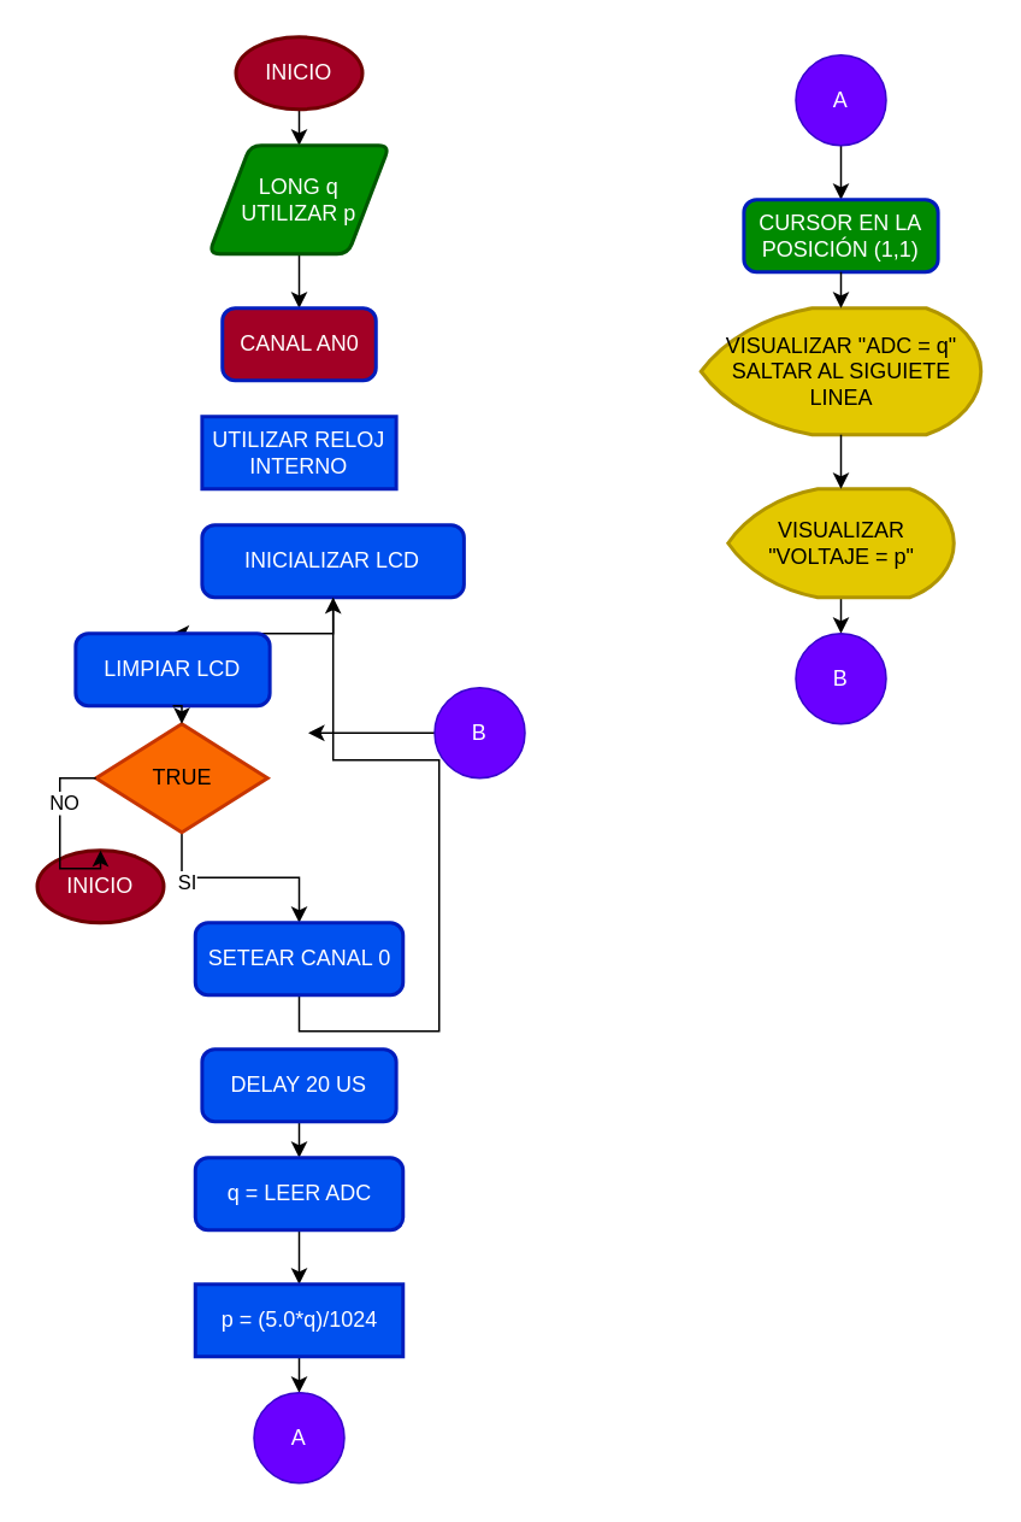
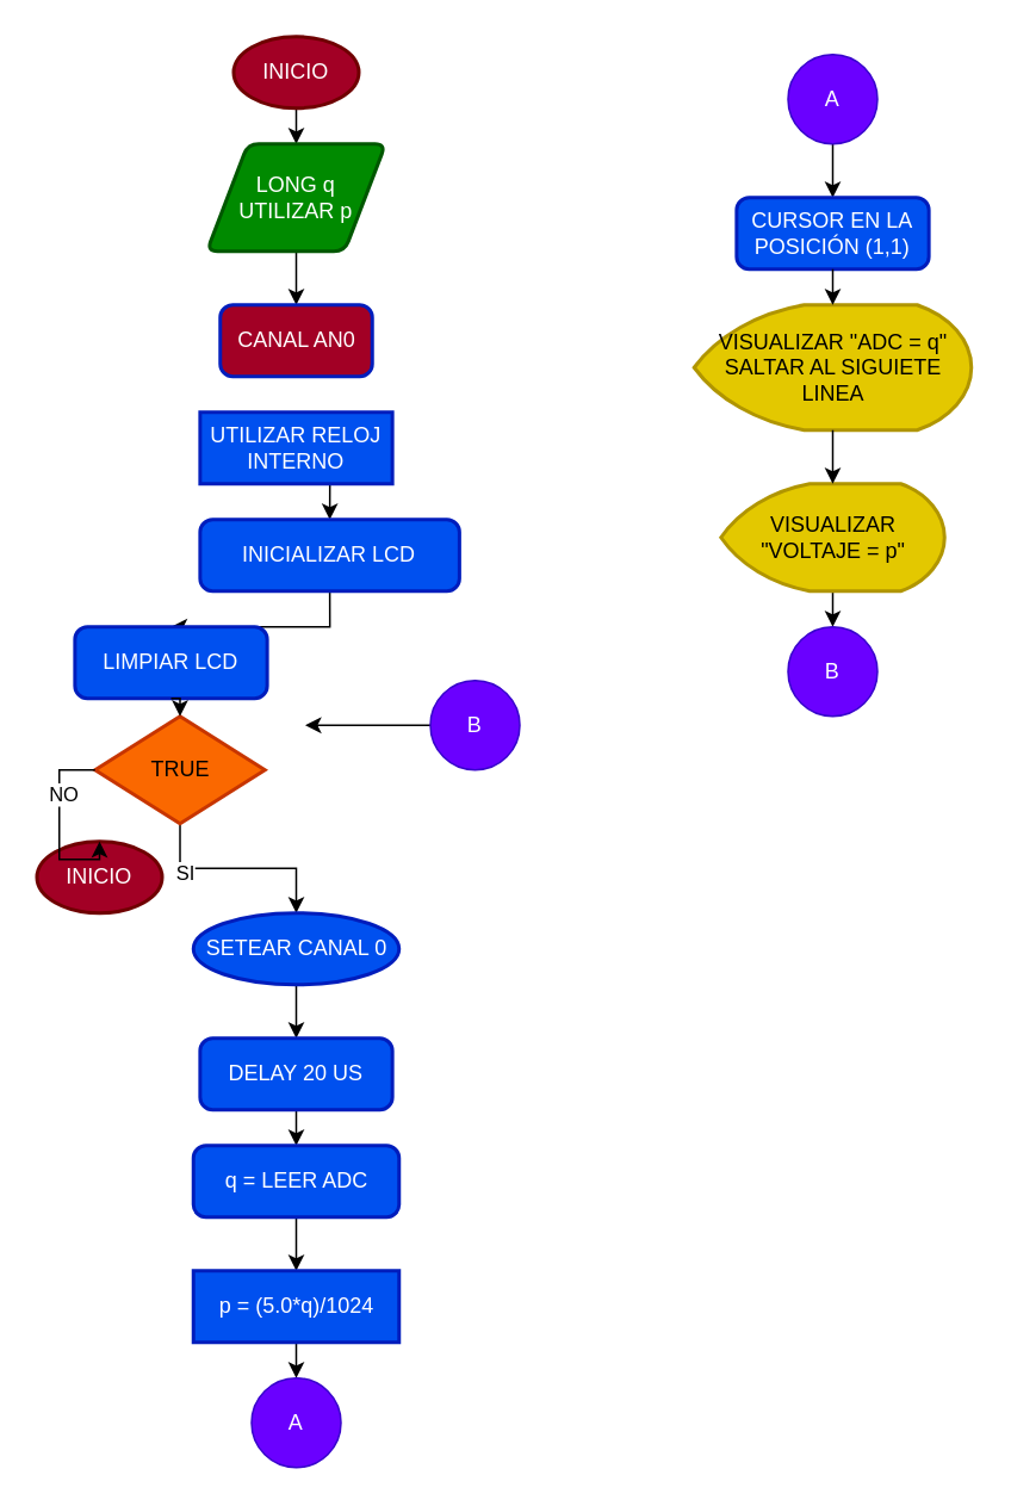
- <mxCell id="32" value="CURSOR EN LA POSICIÓN (1,1)" style="rounded=1;whiteSpace=wrap;html=1;absoluteArcSize=1;arcSize=14;strokeWidth=2;fillColor=#008a00;fontColor=#ffffff;strokeColor=#001DBC;" vertex="1" parent="1"><mxGeometry x="411.25" y="110" width="107.5" height="40" as="geometry" /></mxCell>
+ <mxCell id="32" value="CURSOR EN LA POSICIÓN (1,1)" style="rounded=1;whiteSpace=wrap;html=1;absoluteArcSize=1;arcSize=14;strokeWidth=2;fillColor=#0050ef;fontColor=#ffffff;strokeColor=#001DBC;" vertex="1" parent="1"><mxGeometry x="411.25" y="110" width="107.5" height="40" as="geometry" /></mxCell>
+ <mxCell id="7" style="edgeStyle=orthogonalEdgeStyle;rounded=0;orthogonalLoop=1;jettySize=auto;html=1;exitX=0.5;exitY=1;exitDx=0;exitDy=0;entryX=0.5;entryY=0;entryDx=0;entryDy=0;" edge="1" parent="1" source="8" target="10"><mxGeometry relative="1" as="geometry" /></mxCell>
- <mxCell id="16" style="edgeStyle=orthogonalEdgeStyle;rounded=0;orthogonalLoop=1;jettySize=auto;html=1;exitX=0.5;exitY=1;exitDx=0;exitDy=0;" edge="1" parent="1" source="17" target="10"><mxGeometry relative="1" as="geometry" /></mxCell>
+ <mxCell id="16" style="edgeStyle=orthogonalEdgeStyle;rounded=0;orthogonalLoop=1;jettySize=auto;html=1;exitX=0.5;exitY=1;exitDx=0;exitDy=0;entryX=0.5;entryY=0;entryDx=0;entryDy=0;" edge="1" parent="1" source="17" target="19"><mxGeometry relative="1" as="geometry" /></mxCell>
- <mxCell id="17" value="SETEAR CANAL 0" style="rounded=1;whiteSpace=wrap;html=1;absoluteArcSize=1;arcSize=14;strokeWidth=2;fillColor=#0050ef;fontColor=#ffffff;strokeColor=#001DBC;" vertex="1" parent="1"><mxGeometry x="107.5" y="510" width="115" height="40" as="geometry" /></mxCell>
+ <mxCell id="17" value="SETEAR CANAL 0" style="ellipse;whiteSpace=wrap;html=1;absoluteArcSize=1;arcSize=14;strokeWidth=2;fillColor=#0050ef;fontColor=#ffffff;strokeColor=#001DBC;" vertex="1" parent="1"><mxGeometry x="107.5" y="510" width="115" height="40" as="geometry" /></mxCell>
